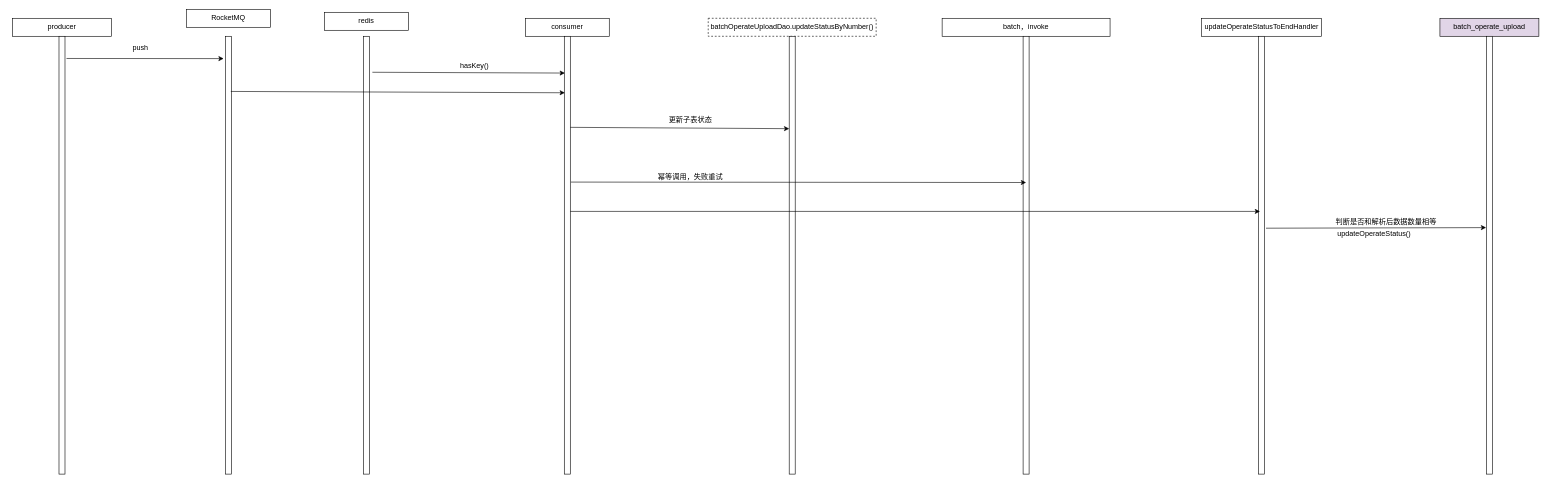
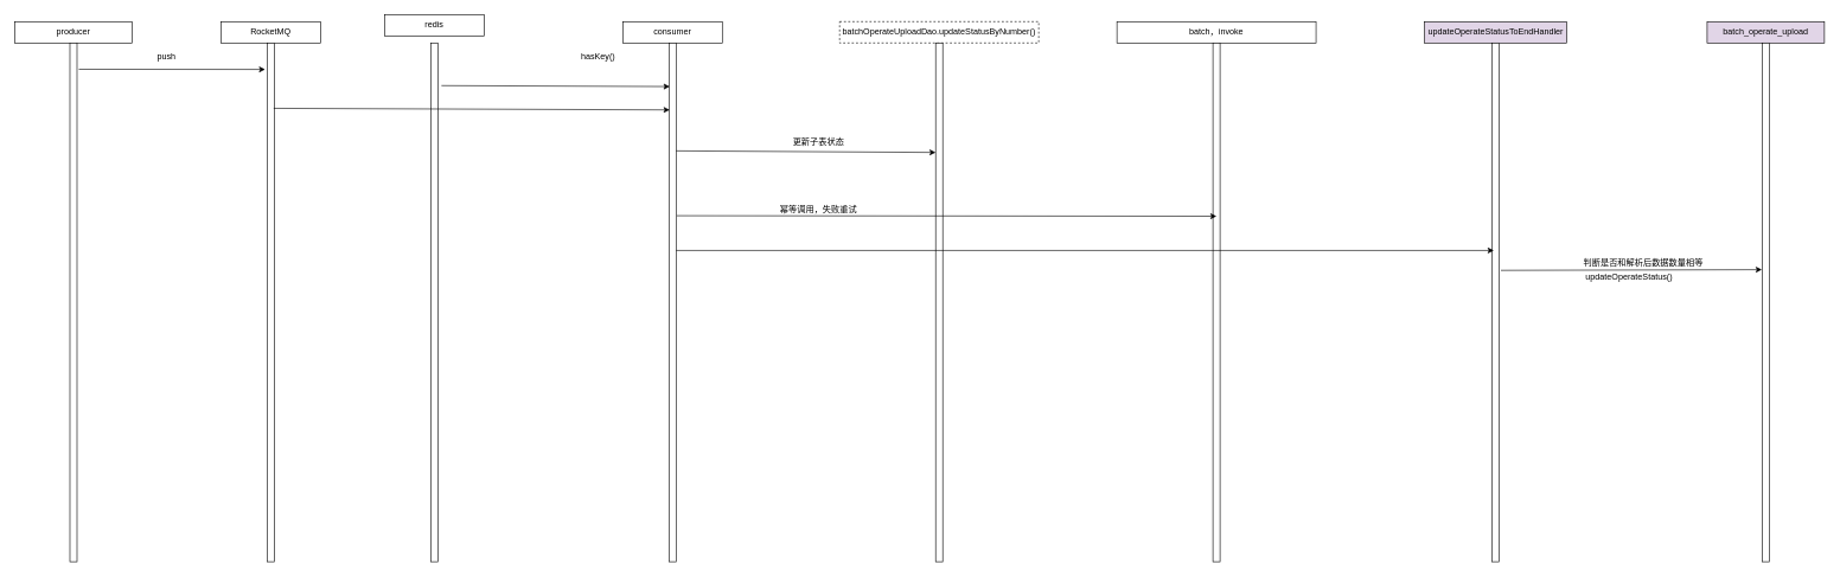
- <mxCell id="2" value="RocketMQ" style="rounded=0;whiteSpace=wrap;html=1;" vertex="1" parent="1"><mxGeometry x="310" y="15" width="140" height="30" as="geometry" /></mxCell>
+ <mxCell id="2" value="RocketMQ" style="rounded=0;whiteSpace=wrap;html=1;" vertex="1" parent="1"><mxGeometry x="310" y="30" width="140" height="30" as="geometry" /></mxCell>
- <mxCell id="23" value="updateOperateStatusToEndHandler" style="rounded=0;whiteSpace=wrap;html=1;" vertex="1" parent="1"><mxGeometry x="2002.5" y="30" width="200" height="30" as="geometry" /></mxCell>
+ <mxCell id="23" value="updateOperateStatusToEndHandler" style="rounded=0;whiteSpace=wrap;html=1;fillColor=#e1d5e7;" vertex="1" parent="1"><mxGeometry x="2002.5" y="30" width="200" height="30" as="geometry" /></mxCell>
- <mxCell id="16" value="hasKey()" style="text;html=1;align=center;verticalAlign=middle;resizable=0;points=[];autosize=1;" vertex="1" parent="1"><mxGeometry x="760" y="100" width="60" height="20" as="geometry" /></mxCell>
+ <mxCell id="16" value="hasKey()" style="text;html=1;align=center;verticalAlign=middle;resizable=0;points=[];autosize=1;" vertex="1" parent="1"><mxGeometry x="810" y="70" width="60" height="20" as="geometry" /></mxCell>
